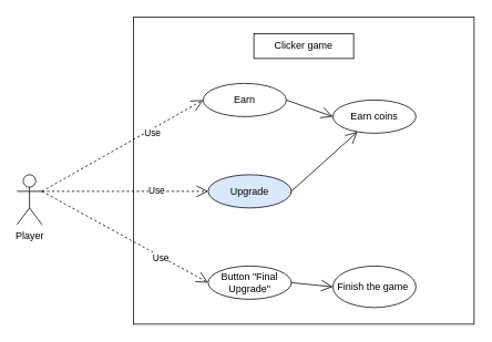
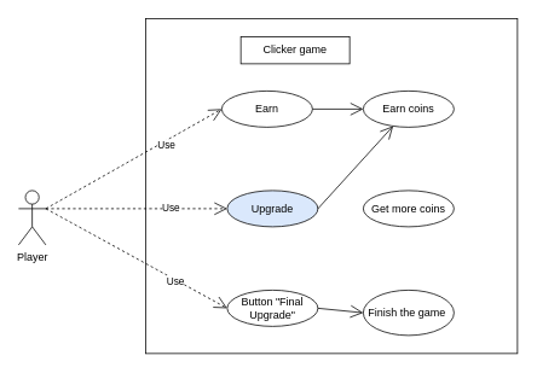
- <mxCell id="8" value="Clicker game" style="rounded=0;whiteSpace=wrap;html=1;" parent="1" vertex="1"><mxGeometry x="305" y="40" width="120" height="30" as="geometry" /></mxCell>
+ <mxCell id="8" value="Clicker game" style="rounded=0;whiteSpace=wrap;html=1;" parent="1" vertex="1"><mxGeometry x="265" y="40" width="120" height="30" as="geometry" /></mxCell>
- <mxCell id="7" value="Earn coins" style="ellipse;whiteSpace=wrap;html=1;" parent="1" vertex="1"><mxGeometry x="400" y="120" width="100" height="40" as="geometry" /></mxCell>
+ <mxCell id="7" value="Earn coins" style="ellipse;whiteSpace=wrap;html=1;" parent="1" vertex="1"><mxGeometry x="400" y="100" width="100" height="40" as="geometry" /></mxCell>
+ <mxCell id="12" value="Get more coins" style="ellipse;whiteSpace=wrap;html=1;" vertex="1" parent="1"><mxGeometry x="400" y="210" width="100" height="40" as="geometry" /></mxCell>
